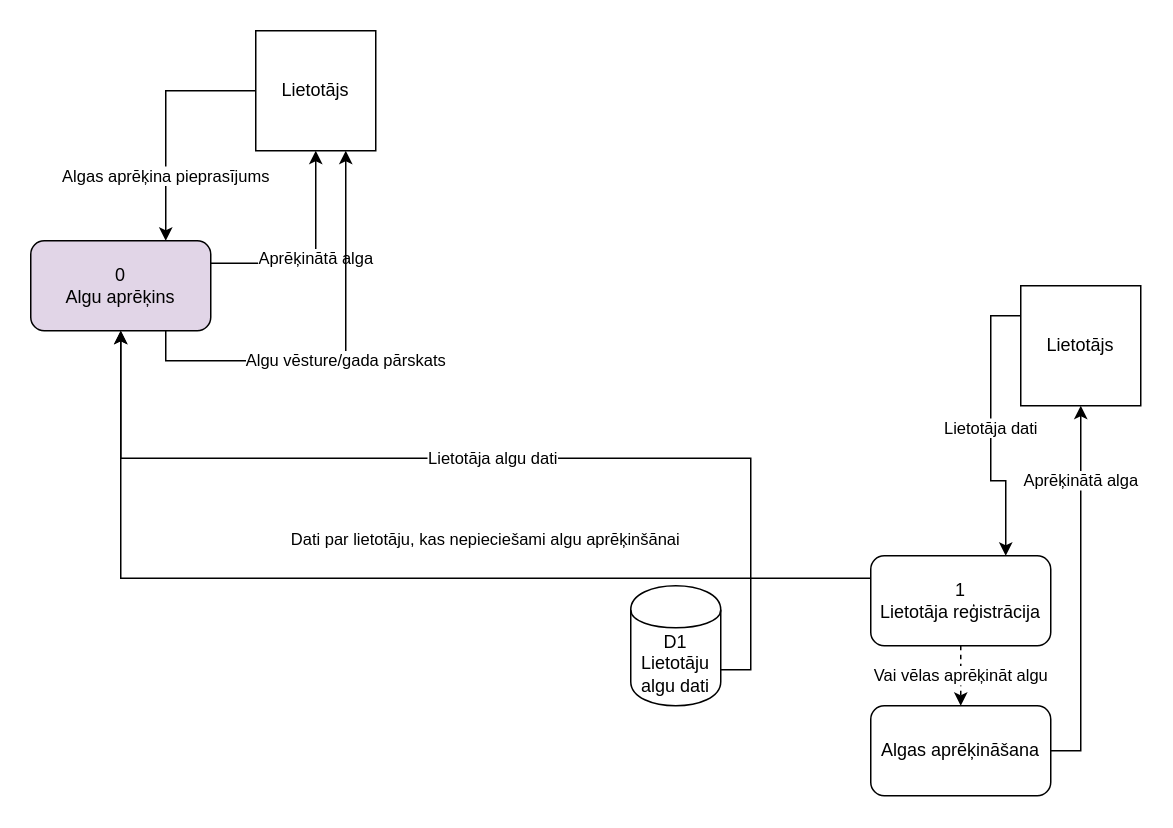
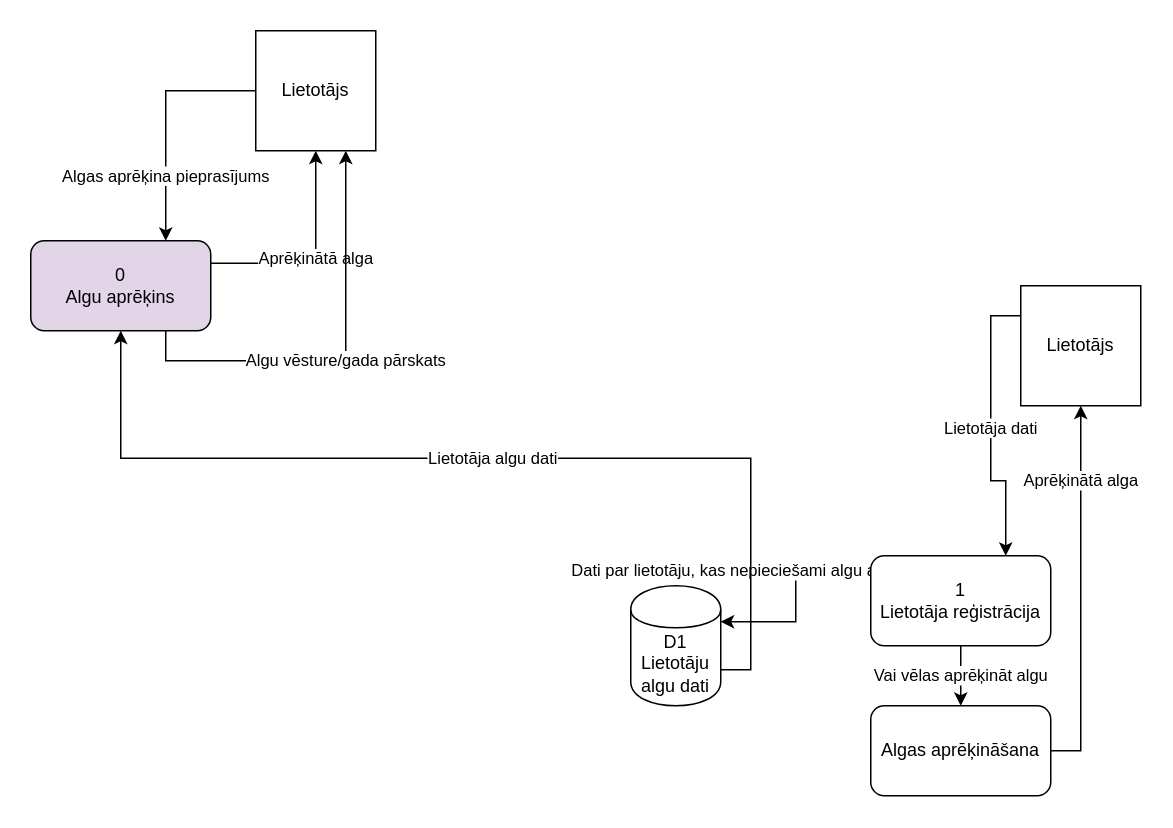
- <mxCell id="7" value="Dati par lietotāju, kas nepieciešami algu aprēķinšānai" style="edgeStyle=orthogonalEdgeStyle;rounded=0;orthogonalLoop=1;jettySize=auto;html=1;exitX=0;exitY=0.25;exitDx=0;exitDy=0;" parent="1" source="9" target="6" edge="1"><mxGeometry x="-0.225" y="-21" relative="1" as="geometry"><mxPoint x="1" y="-5" as="offset" /><mxPoint x="490" y="400" as="targetPoint" /></mxGeometry></mxCell>
+ <mxCell id="7" value="Dati par lietotāju, kas nepieciešami algu aprēķinšānai" style="edgeStyle=orthogonalEdgeStyle;rounded=0;orthogonalLoop=1;jettySize=auto;html=1;exitX=0;exitY=0.25;exitDx=0;exitDy=0;entryX=1;entryY=0.3;entryDx=0;entryDy=0;" parent="1" source="9" target="15" edge="1"><mxGeometry x="-0.225" y="-21" relative="1" as="geometry"><mxPoint x="1" y="-5" as="offset" /><mxPoint x="490" y="400" as="targetPoint" /></mxGeometry></mxCell>
- <mxCell id="8" value="Vai vēlas aprēķināt algu" style="edgeStyle=orthogonalEdgeStyle;rounded=0;orthogonalLoop=1;jettySize=auto;html=1;exitX=0.5;exitY=1;exitDx=0;exitDy=0;entryX=0.5;entryY=0;entryDx=0;entryDy=0;dashed=1;" parent="1" source="9" target="14" edge="1"><mxGeometry relative="1" as="geometry" /></mxCell>
+ <mxCell id="8" value="Vai vēlas aprēķināt algu" style="edgeStyle=orthogonalEdgeStyle;rounded=0;orthogonalLoop=1;jettySize=auto;html=1;exitX=0.5;exitY=1;exitDx=0;exitDy=0;entryX=0.5;entryY=0;entryDx=0;entryDy=0;" parent="1" source="9" target="14" edge="1"><mxGeometry relative="1" as="geometry" /></mxCell>
